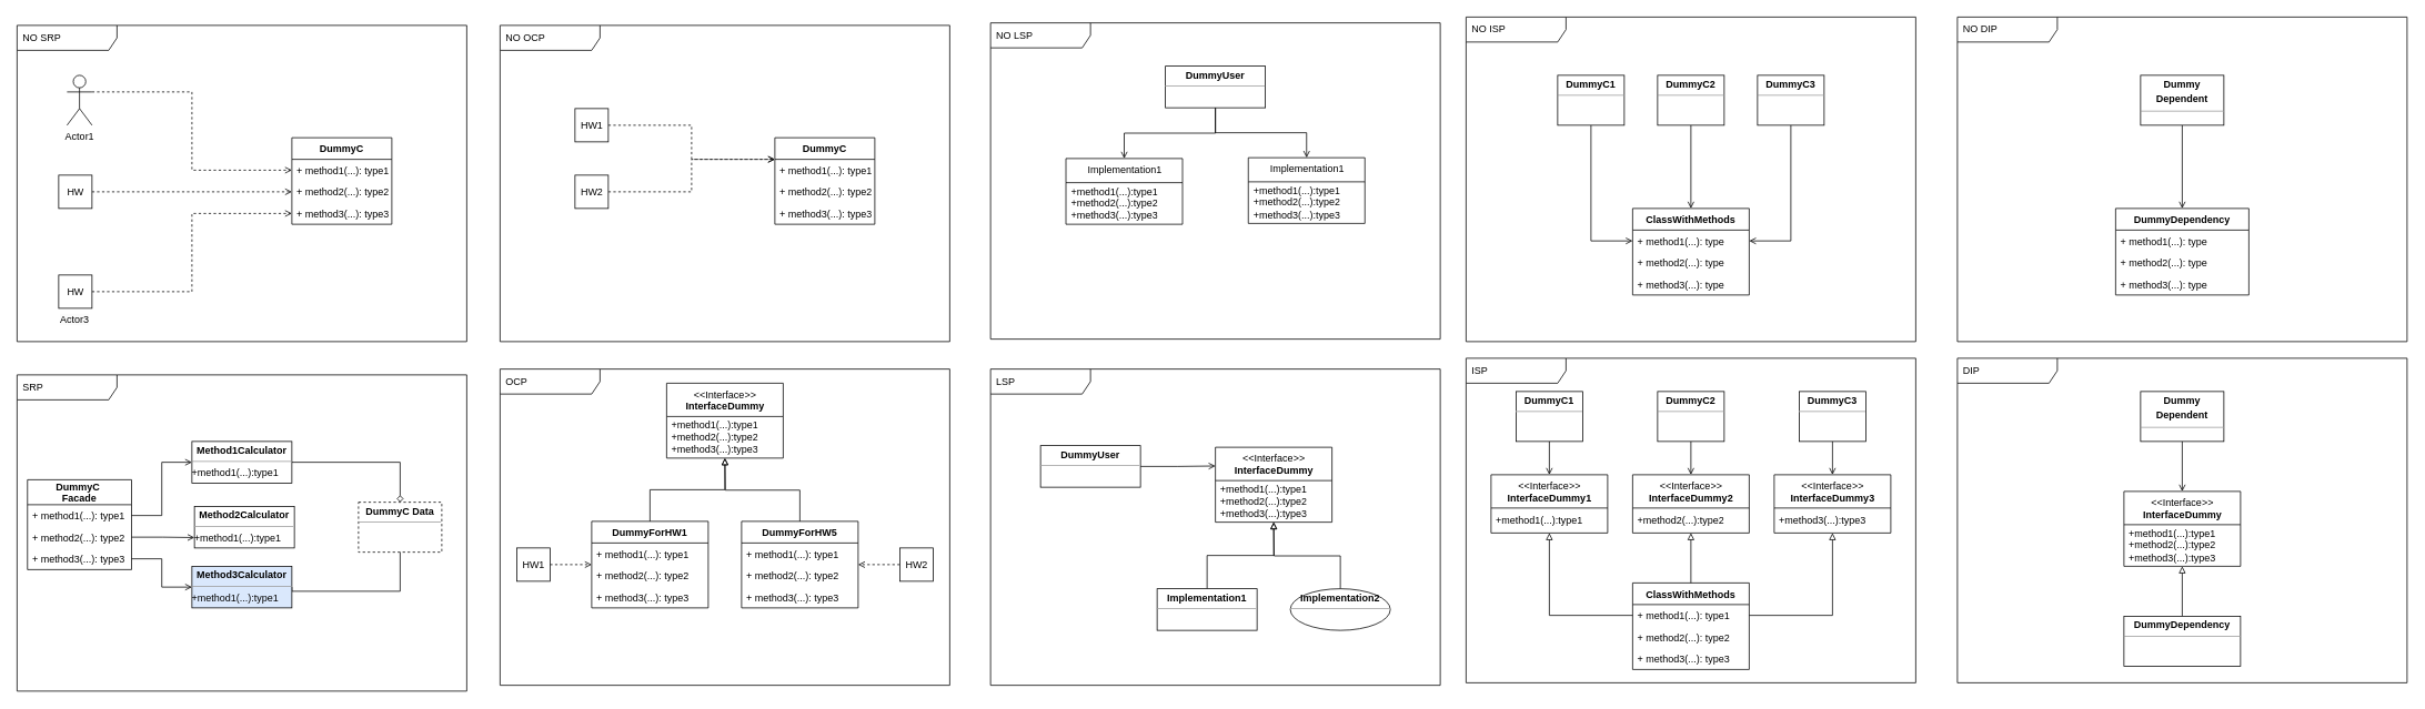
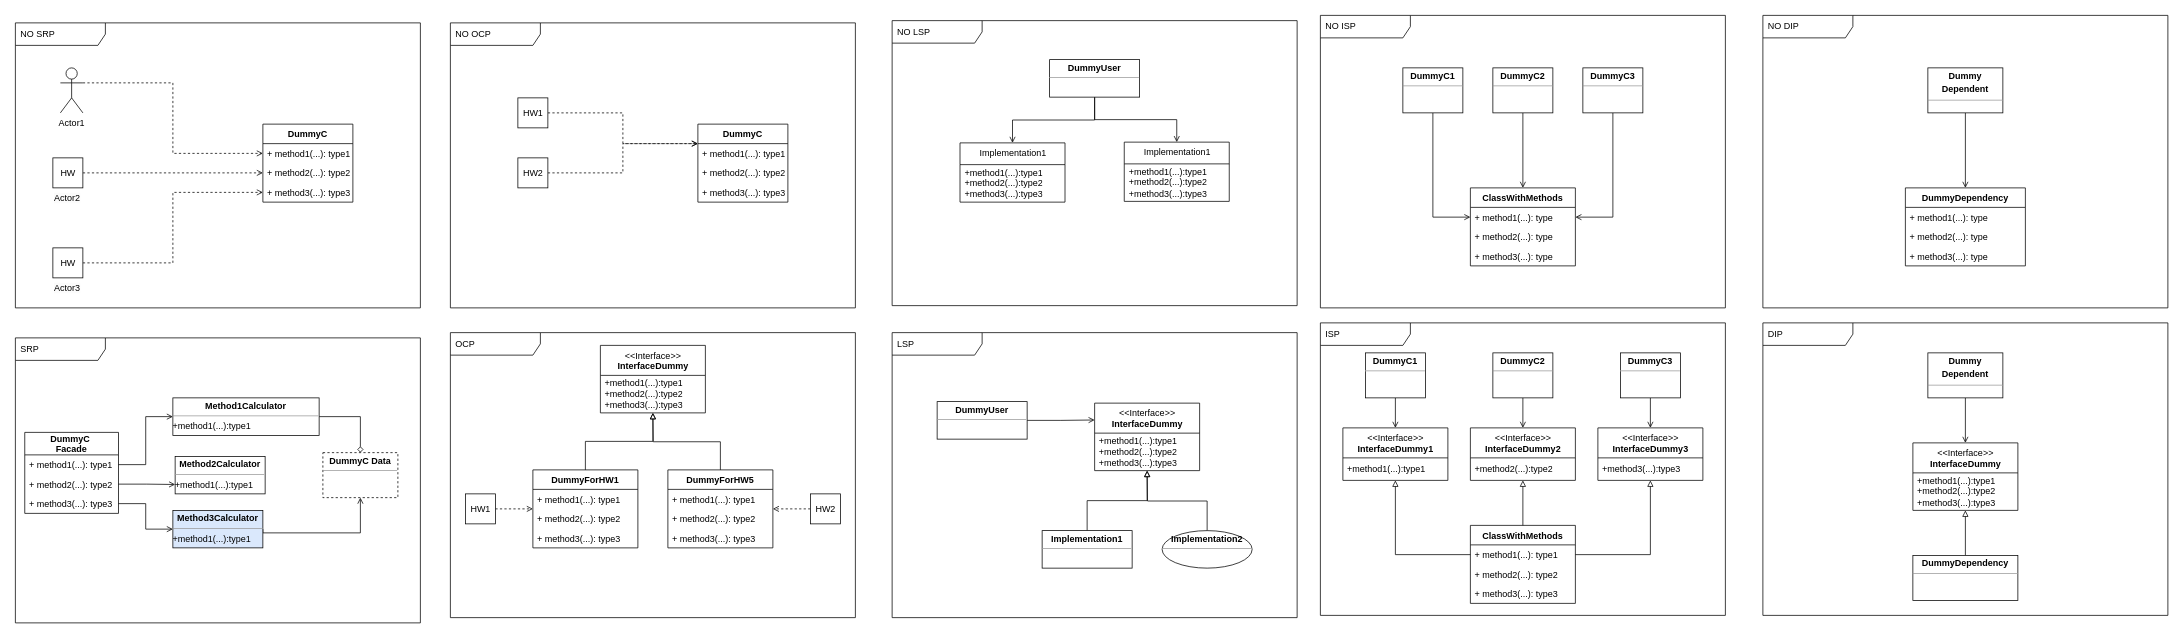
+ <mxCell id="77" value="&lt;span style=&quot;color: rgb(0, 0, 0); font-family: Helvetica; font-size: 12px; font-style: normal; font-variant-ligatures: normal; font-variant-caps: normal; font-weight: 400; letter-spacing: normal; orphans: 2; text-align: center; text-indent: 0px; text-transform: none; widows: 2; word-spacing: 0px; -webkit-text-stroke-width: 0px; background-color: rgb(251, 251, 251); text-decoration-thickness: initial; text-decoration-style: initial; text-decoration-color: initial; float: none; display: inline !important;&quot;&gt;Actor2&lt;/span&gt;" style="text;whiteSpace=wrap;html=1;" vertex="1" parent="1"><mxGeometry x="70" y="250" width="40" height="30" as="geometry" /></mxCell>
- <mxCell id="65" value="&lt;p style=&quot;margin:0px;margin-top:4px;text-align:center;&quot;&gt;&lt;b&gt;Method1Calculator&lt;/b&gt;&lt;/p&gt;&lt;hr size=&quot;1&quot;&gt;&lt;div style=&quot;height:2px;&quot;&gt;+method1(...):type1&lt;/div&gt;" style="verticalAlign=top;align=left;overflow=fill;fontSize=12;fontFamily=Helvetica;html=1;" vertex="1" parent="1"><mxGeometry x="230" y="530" width="120" height="50" as="geometry" /></mxCell>
+ <mxCell id="65" value="&lt;p style=&quot;margin:0px;margin-top:4px;text-align:center;&quot;&gt;&lt;b&gt;Method1Calculator&lt;/b&gt;&lt;/p&gt;&lt;hr size=&quot;1&quot;&gt;&lt;div style=&quot;height:2px;&quot;&gt;+method1(...):type1&lt;/div&gt;" style="verticalAlign=top;align=left;overflow=fill;fontSize=12;fontFamily=Helvetica;html=1;" vertex="1" parent="1"><mxGeometry x="230" y="530" width="195" height="50" as="geometry" /></mxCell>
- <mxCell id="67" style="edgeStyle=orthogonalEdgeStyle;rounded=0;orthogonalLoop=1;jettySize=auto;html=1;exitX=1;exitY=0.5;exitDx=0;exitDy=0;endArrow=none;endFill=0;entryX=0.5;entryY=1;entryDx=0;entryDy=0;" edge="1" parent="1" source="68" target="63"><mxGeometry relative="1" as="geometry"><mxPoint x="430" y="630" as="targetPoint" /><Array as="points"><mxPoint x="350" y="710" /><mxPoint x="480" y="710" /></Array></mxGeometry></mxCell>
+ <mxCell id="67" style="edgeStyle=orthogonalEdgeStyle;rounded=0;orthogonalLoop=1;jettySize=auto;html=1;exitX=1;exitY=0.5;exitDx=0;exitDy=0;endArrow=open;endFill=0;entryX=0.5;entryY=1;entryDx=0;entryDy=0;" edge="1" parent="1" source="68" target="63"><mxGeometry relative="1" as="geometry"><mxPoint x="430" y="630" as="targetPoint" /><Array as="points"><mxPoint x="350" y="710" /><mxPoint x="480" y="710" /></Array></mxGeometry></mxCell>
